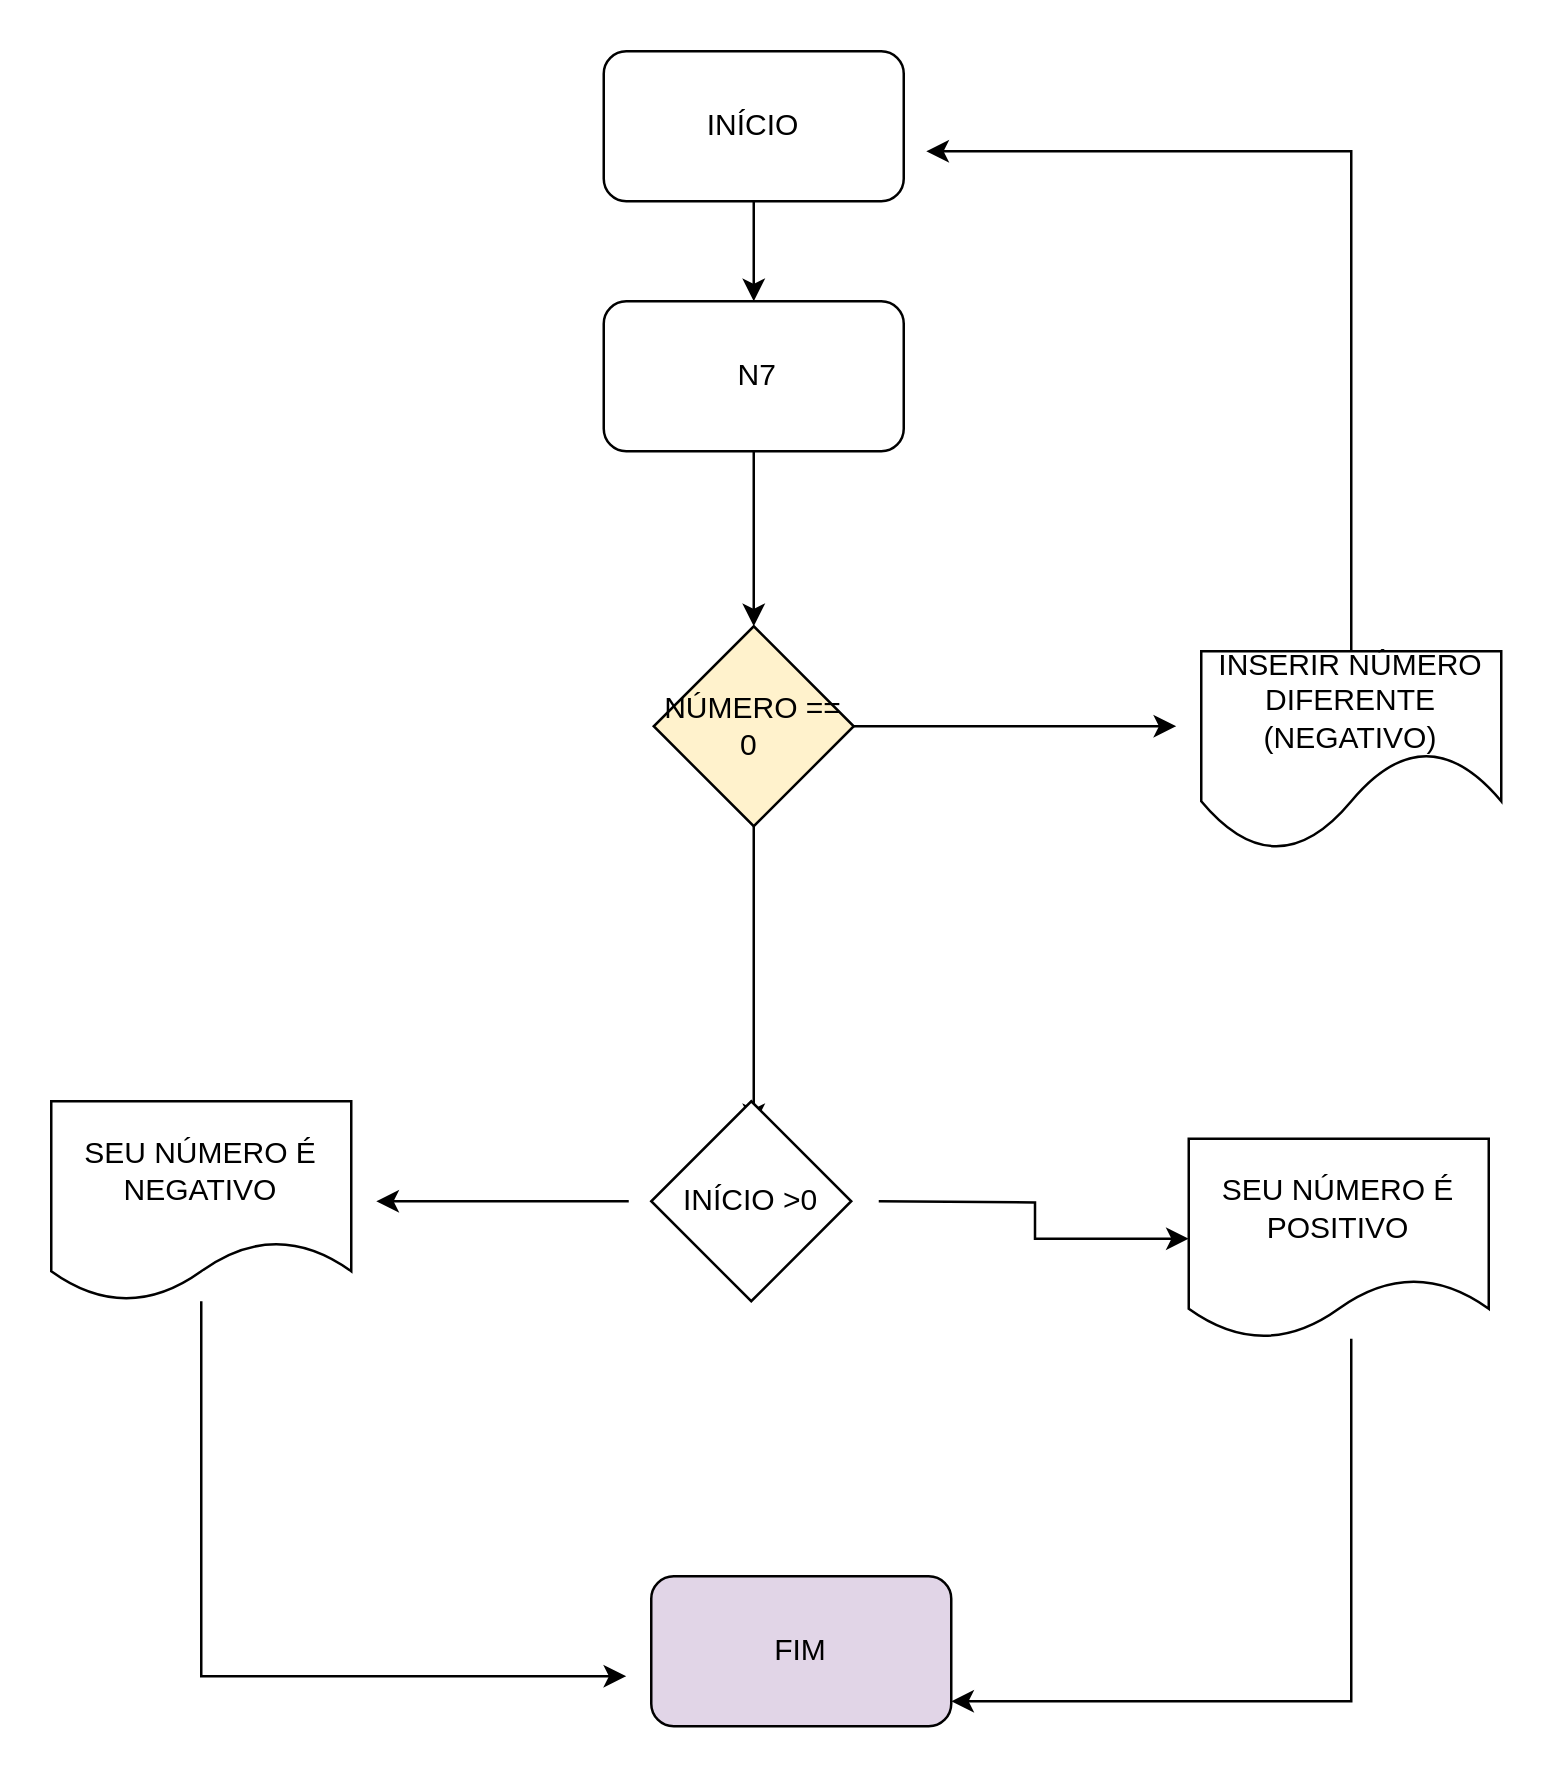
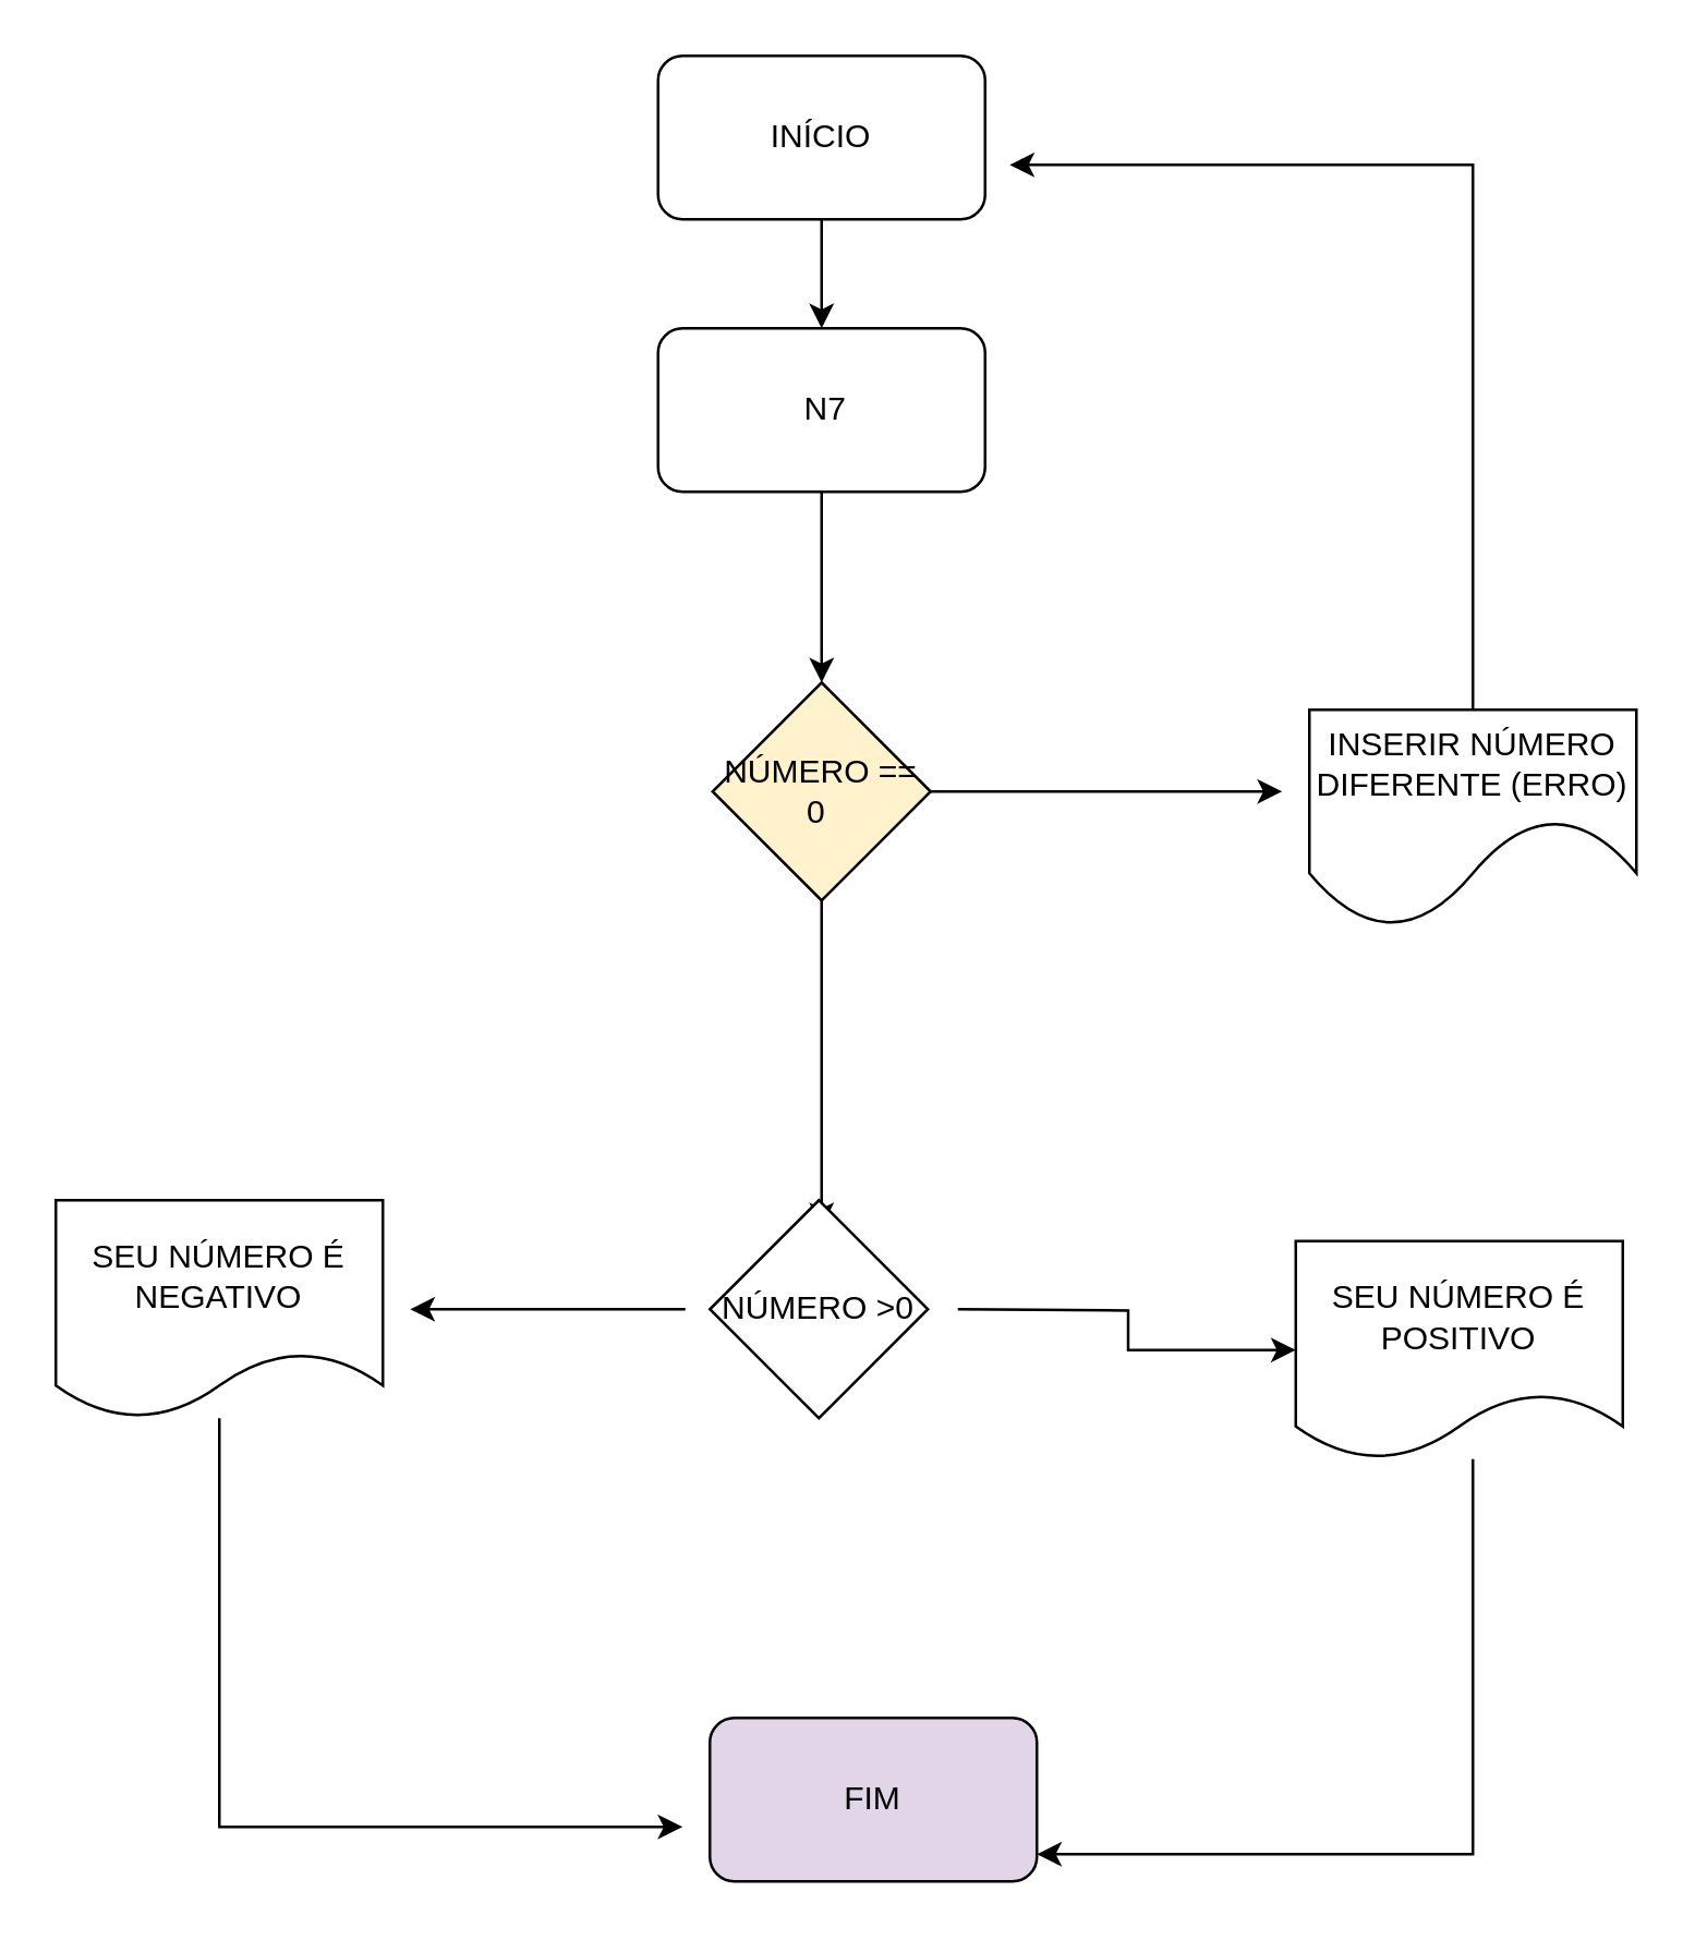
- <mxCell id="10" value="INSERIR NÚMERO DIFERENTE (NEGATIVO)" style="shape=document;whiteSpace=wrap;html=1;boundedLbl=1;size=0.5;" vertex="1" parent="1"><mxGeometry x="480" y="260" width="120" height="80" as="geometry" /></mxCell>
+ <mxCell id="10" value="INSERIR NÚMERO DIFERENTE (ERRO)" style="shape=document;whiteSpace=wrap;html=1;boundedLbl=1;size=0.5;" vertex="1" parent="1"><mxGeometry x="480" y="260" width="120" height="80" as="geometry" /></mxCell>
- <mxCell id="18" value="INÍCIO &amp;gt;0" style="rhombus;whiteSpace=wrap;html=1;" vertex="1" parent="1"><mxGeometry x="260" y="440" width="80" height="80" as="geometry" /></mxCell>
+ <mxCell id="18" value="NÚMERO &amp;gt;0" style="rhombus;whiteSpace=wrap;html=1;" vertex="1" parent="1"><mxGeometry x="260" y="440" width="80" height="80" as="geometry" /></mxCell>
